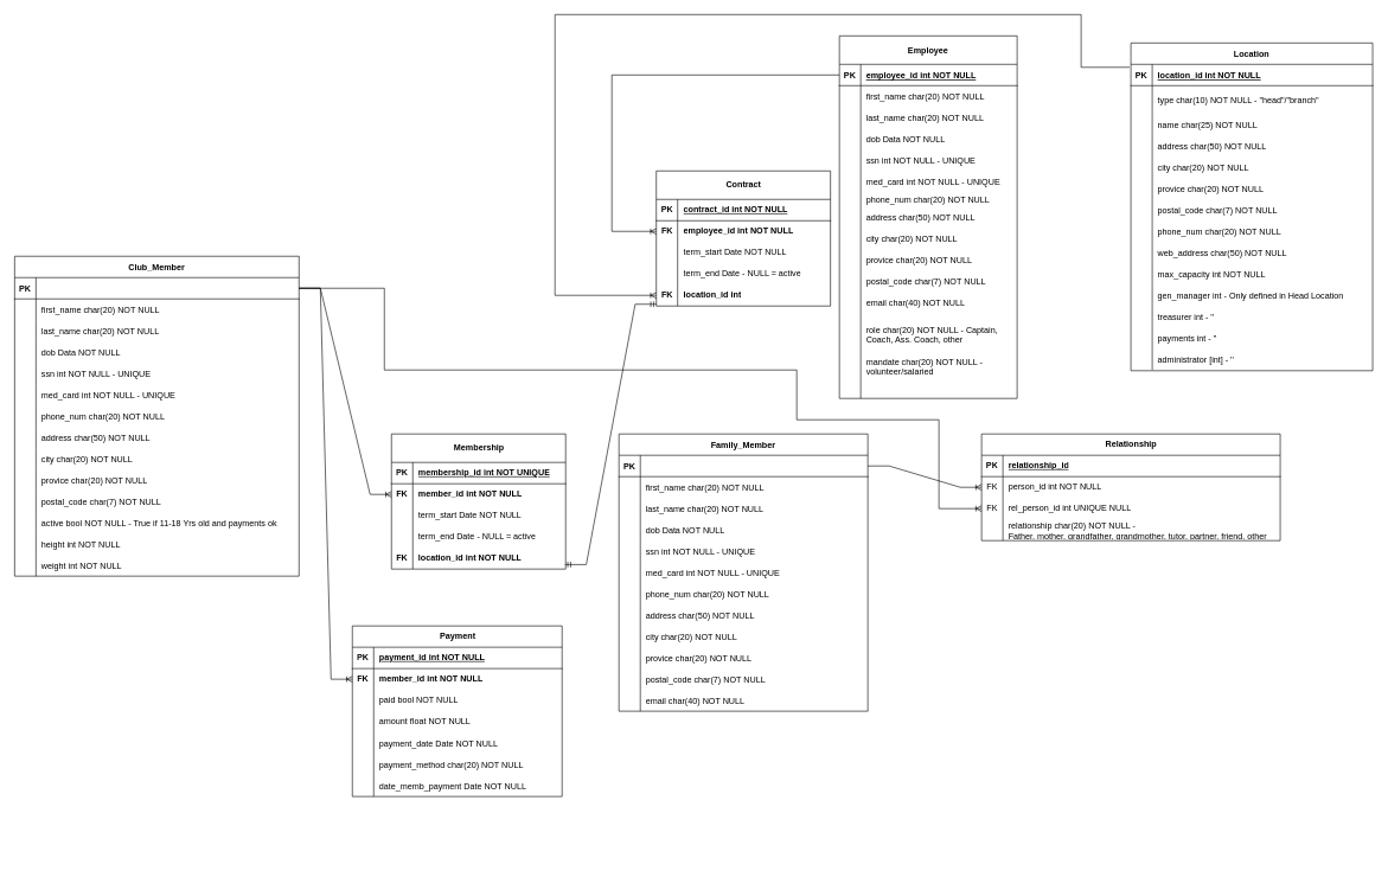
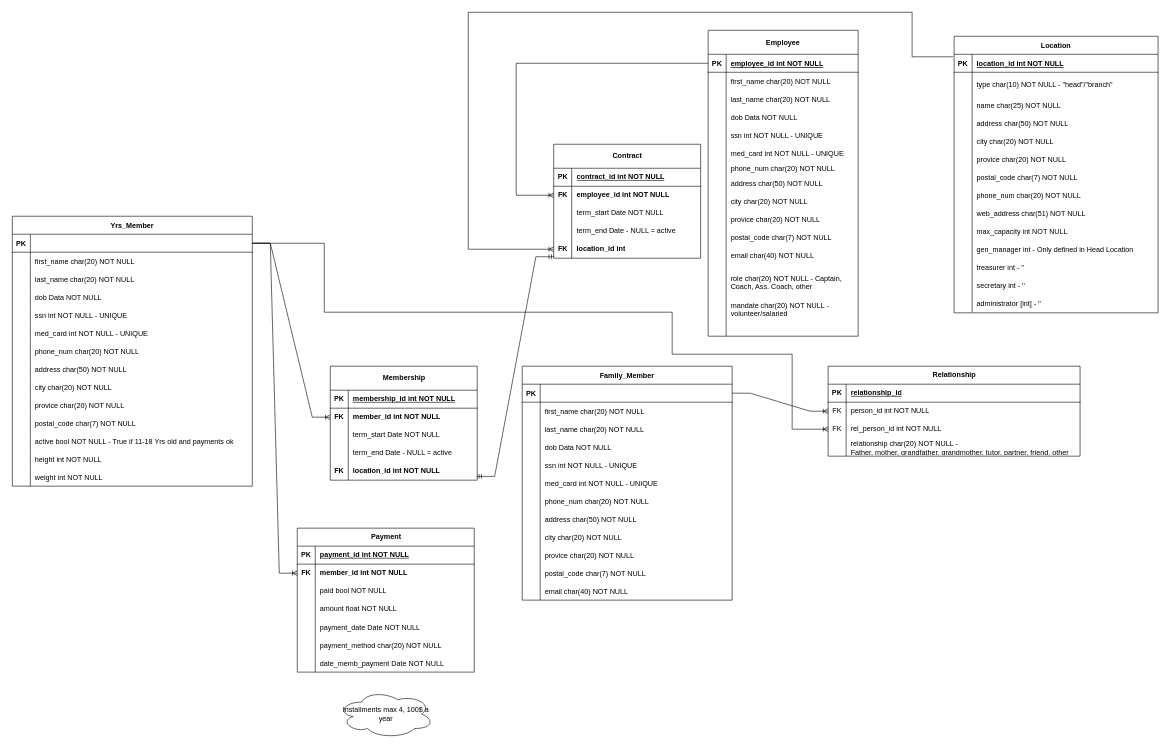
- <mxCell id="29" value="web_address char(50) NOT NULL" style="shape=partialRectangle;connectable=0;fillColor=none;top=0;left=0;bottom=0;right=0;align=left;spacingLeft=6;overflow=hidden;" parent="27" vertex="1"><mxGeometry x="30" width="310" height="30" as="geometry"><mxRectangle width="310" height="30" as="alternateBounds" /></mxGeometry></mxCell>
+ <mxCell id="29" value="web_address char(51) NOT NULL" style="shape=partialRectangle;connectable=0;fillColor=none;top=0;left=0;bottom=0;right=0;align=left;spacingLeft=6;overflow=hidden;" parent="27" vertex="1"><mxGeometry x="30" width="310" height="30" as="geometry"><mxRectangle width="310" height="30" as="alternateBounds" /></mxGeometry></mxCell>
- <mxCell id="176" value="Club_Member" style="shape=table;startSize=30;container=1;collapsible=1;childLayout=tableLayout;fixedRows=1;rowLines=0;fontStyle=1;align=center;resizeLast=1;" parent="1" vertex="1"><mxGeometry x="20" y="360" width="400" height="450" as="geometry" /></mxCell>
+ <mxCell id="176" value="Yrs_Member" style="shape=table;startSize=30;container=1;collapsible=1;childLayout=tableLayout;fixedRows=1;rowLines=0;fontStyle=1;align=center;resizeLast=1;" parent="1" vertex="1"><mxGeometry x="20" y="360" width="400" height="450" as="geometry" /></mxCell>
- <mxCell id="41" value="payments int - ''" style="shape=partialRectangle;connectable=0;fillColor=none;top=0;left=0;bottom=0;right=0;align=left;spacingLeft=6;overflow=hidden;" parent="39" vertex="1"><mxGeometry x="30" width="310" height="30" as="geometry"><mxRectangle width="310" height="30" as="alternateBounds" /></mxGeometry></mxCell>
+ <mxCell id="41" value="secretary int - ''" style="shape=partialRectangle;connectable=0;fillColor=none;top=0;left=0;bottom=0;right=0;align=left;spacingLeft=6;overflow=hidden;" parent="39" vertex="1"><mxGeometry x="30" width="310" height="30" as="geometry"><mxRectangle width="310" height="30" as="alternateBounds" /></mxGeometry></mxCell>
- <mxCell id="161" value="membership_id int NOT UNIQUE" style="shape=partialRectangle;connectable=0;fillColor=none;top=0;left=0;bottom=0;right=0;align=left;spacingLeft=6;fontStyle=5;overflow=hidden;whiteSpace=wrap;html=1;" parent="159" vertex="1"><mxGeometry x="30" width="215" height="30" as="geometry"><mxRectangle width="215" height="30" as="alternateBounds" /></mxGeometry></mxCell>
+ <mxCell id="161" value="membership_id int NOT NULL" style="shape=partialRectangle;connectable=0;fillColor=none;top=0;left=0;bottom=0;right=0;align=left;spacingLeft=6;fontStyle=5;overflow=hidden;whiteSpace=wrap;html=1;" parent="159" vertex="1"><mxGeometry x="30" width="215" height="30" as="geometry"><mxRectangle width="215" height="30" as="alternateBounds" /></mxGeometry></mxCell>
- <mxCell id="154" value="rel_person_id int UNIQUE NULL" style="shape=partialRectangle;connectable=0;fillColor=none;top=0;left=0;bottom=0;right=0;align=left;spacingLeft=6;overflow=hidden;whiteSpace=wrap;html=1;" parent="152" vertex="1"><mxGeometry x="30" width="390" height="30" as="geometry"><mxRectangle width="390" height="30" as="alternateBounds" /></mxGeometry></mxCell>
+ <mxCell id="154" value="rel_person_id int NOT NULL" style="shape=partialRectangle;connectable=0;fillColor=none;top=0;left=0;bottom=0;right=0;align=left;spacingLeft=6;overflow=hidden;whiteSpace=wrap;html=1;" parent="152" vertex="1"><mxGeometry x="30" width="390" height="30" as="geometry"><mxRectangle width="390" height="30" as="alternateBounds" /></mxGeometry></mxCell>
+ <mxCell id="242" value="Installments max 4, 100$ a year" style="ellipse;shape=cloud;whiteSpace=wrap;html=1;align=center;" parent="1" vertex="1"><mxGeometry x="562.5" y="1150" width="160" height="80" as="geometry" /></mxCell>
